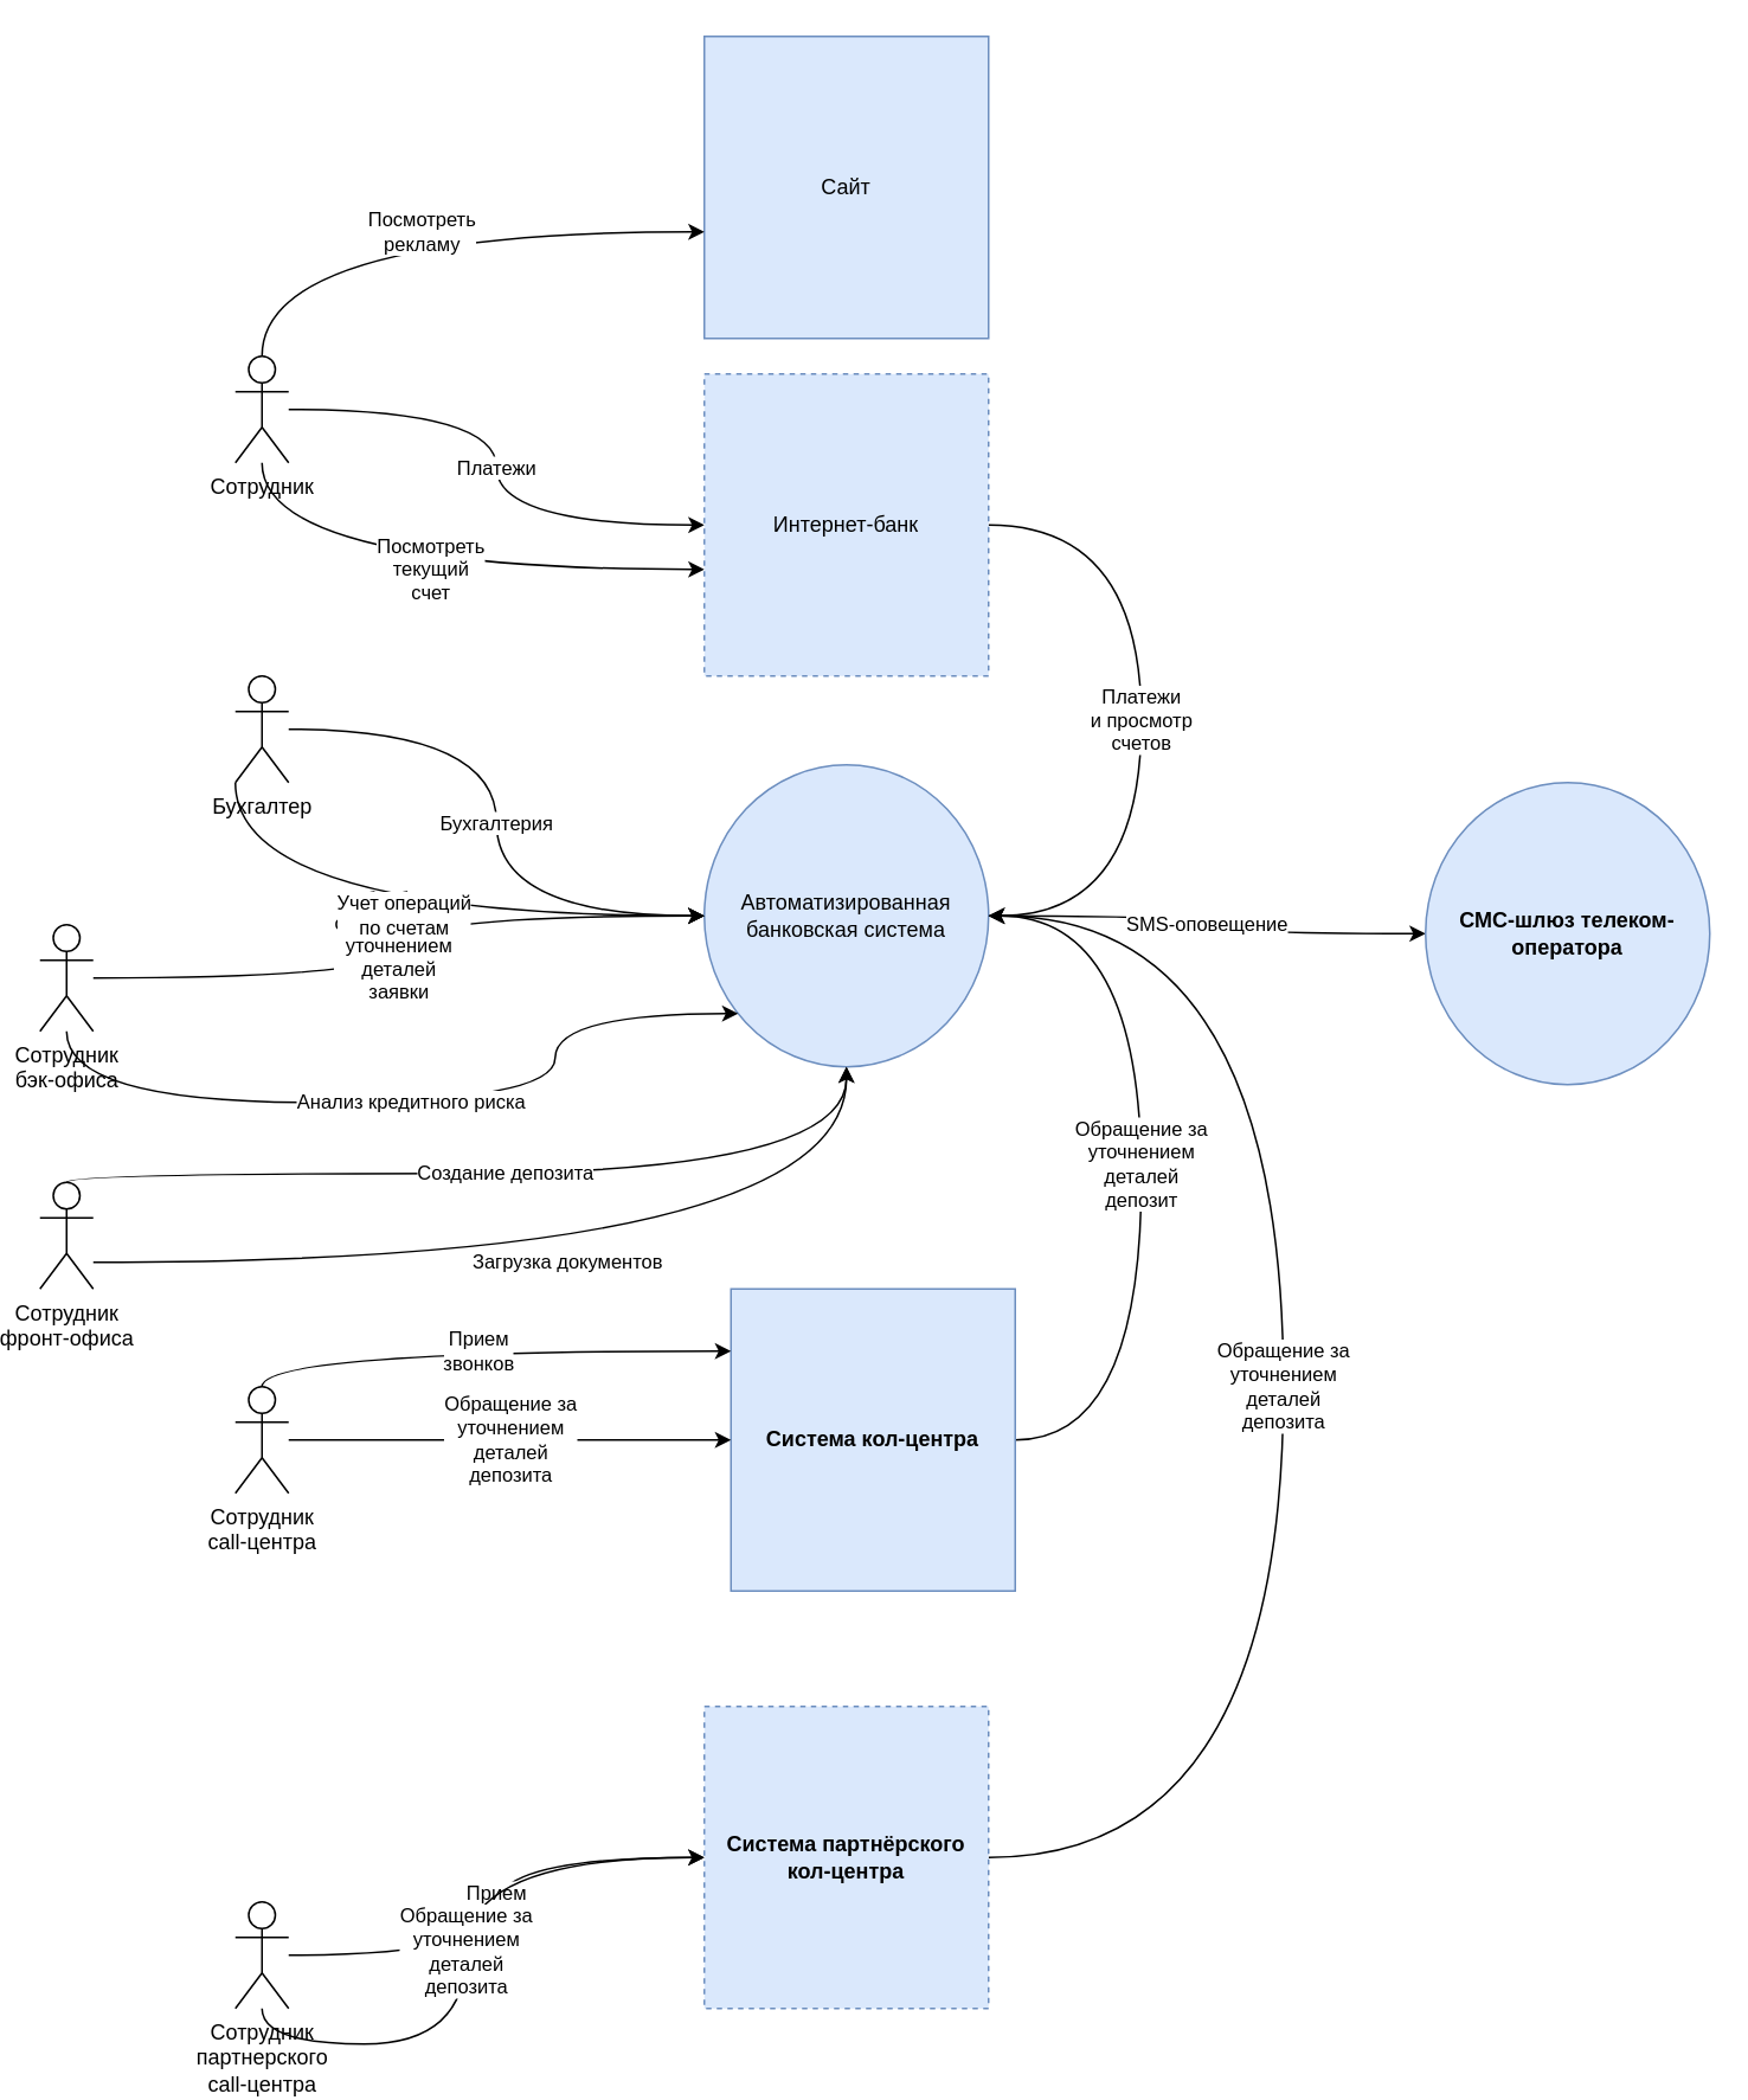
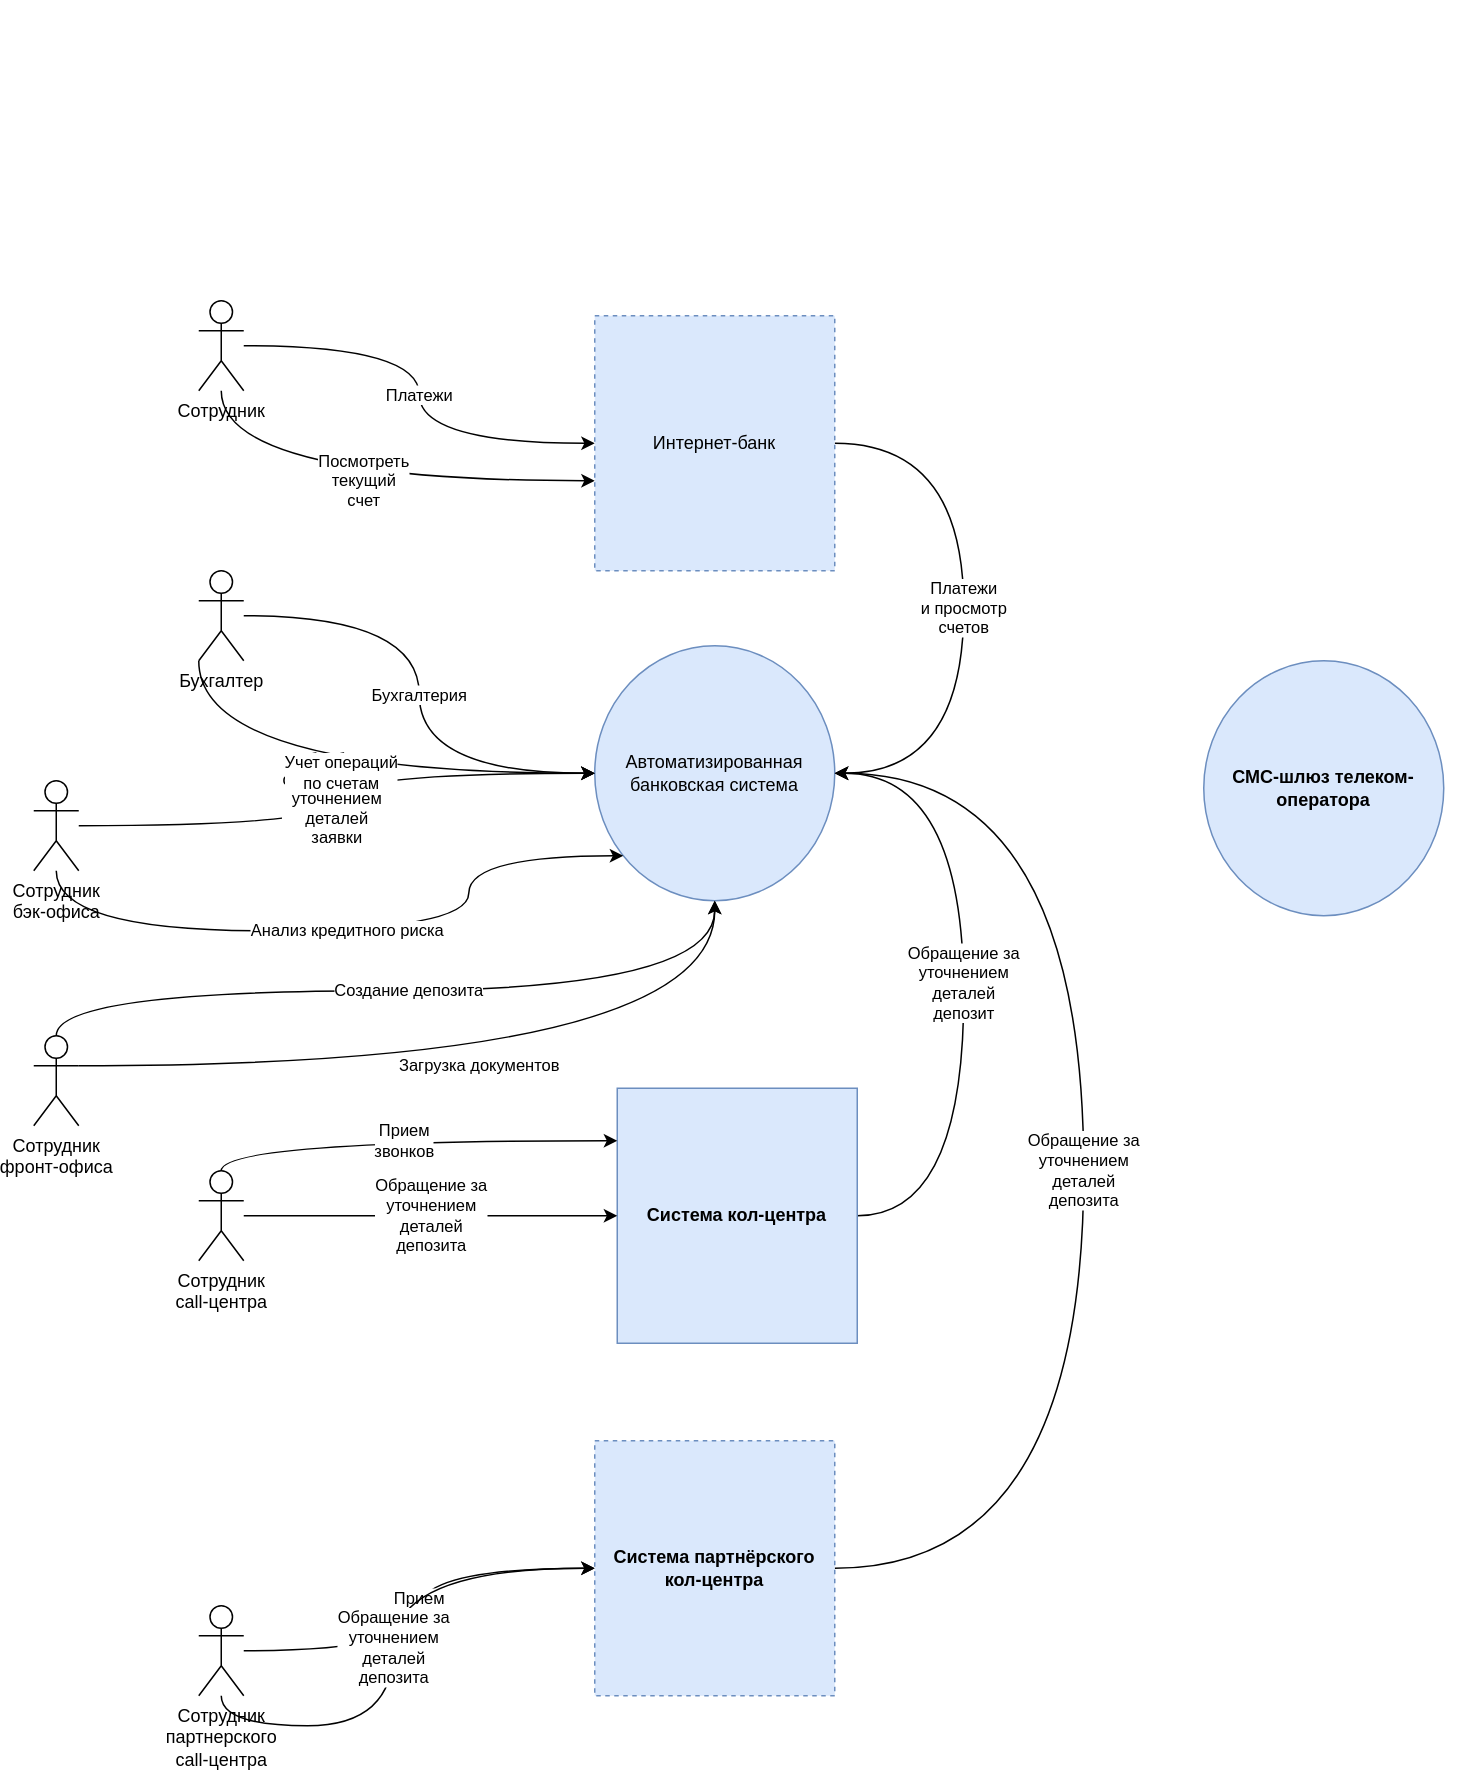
- <mxCell id="2" value="Сайт" style="rounded=0;whiteSpace=wrap;html=1;fillColor=#dae8fc;strokeColor=#6c8ebf;" vertex="1" parent="1"><mxGeometry x="394" y="20" width="160" height="170" as="geometry" /></mxCell>
- <mxCell id="3" value="&lt;div&gt;Посмотреть&lt;/div&gt;&lt;div&gt;рекламу&lt;/div&gt;" style="edgeStyle=orthogonalEdgeStyle;rounded=0;orthogonalLoop=1;jettySize=auto;html=1;curved=1;" edge="1" parent="1" source="6" target="2"><mxGeometry relative="1" as="geometry"><Array as="points"><mxPoint x="145" y="130" /></Array></mxGeometry></mxCell>
- <mxCell id="7" value="SMS-оповещение" style="edgeStyle=orthogonalEdgeStyle;rounded=0;orthogonalLoop=1;jettySize=auto;html=1;curved=1;" edge="1" parent="1" source="8" target="27"><mxGeometry relative="1" as="geometry" /></mxCell>
- <mxCell id="30" value="&lt;div&gt;Сотрудник&lt;/div&gt;&lt;div&gt;фронт-офиса&lt;/div&gt;" style="shape=umlActor;verticalLabelPosition=bottom;verticalAlign=top;html=1;outlineConnect=0;" vertex="1" parent="1"><mxGeometry x="20" y="665" width="30" height="60" as="geometry" /></mxCell>
+ <mxCell id="30" value="&lt;div&gt;Сотрудник&lt;/div&gt;&lt;div&gt;фронт-офиса&lt;/div&gt;" style="shape=umlActor;verticalLabelPosition=bottom;verticalAlign=top;html=1;outlineConnect=0;" vertex="1" parent="1"><mxGeometry x="20" y="690" width="30" height="60" as="geometry" /></mxCell>
